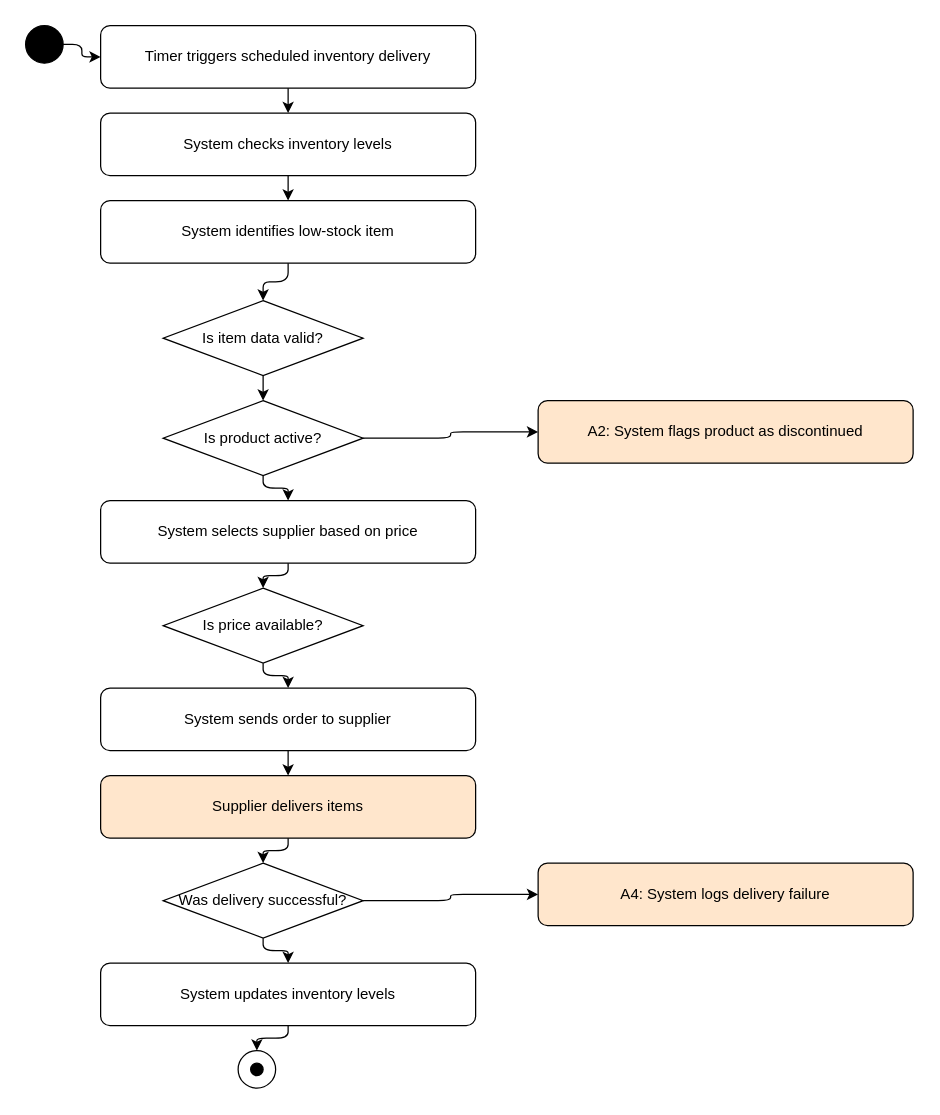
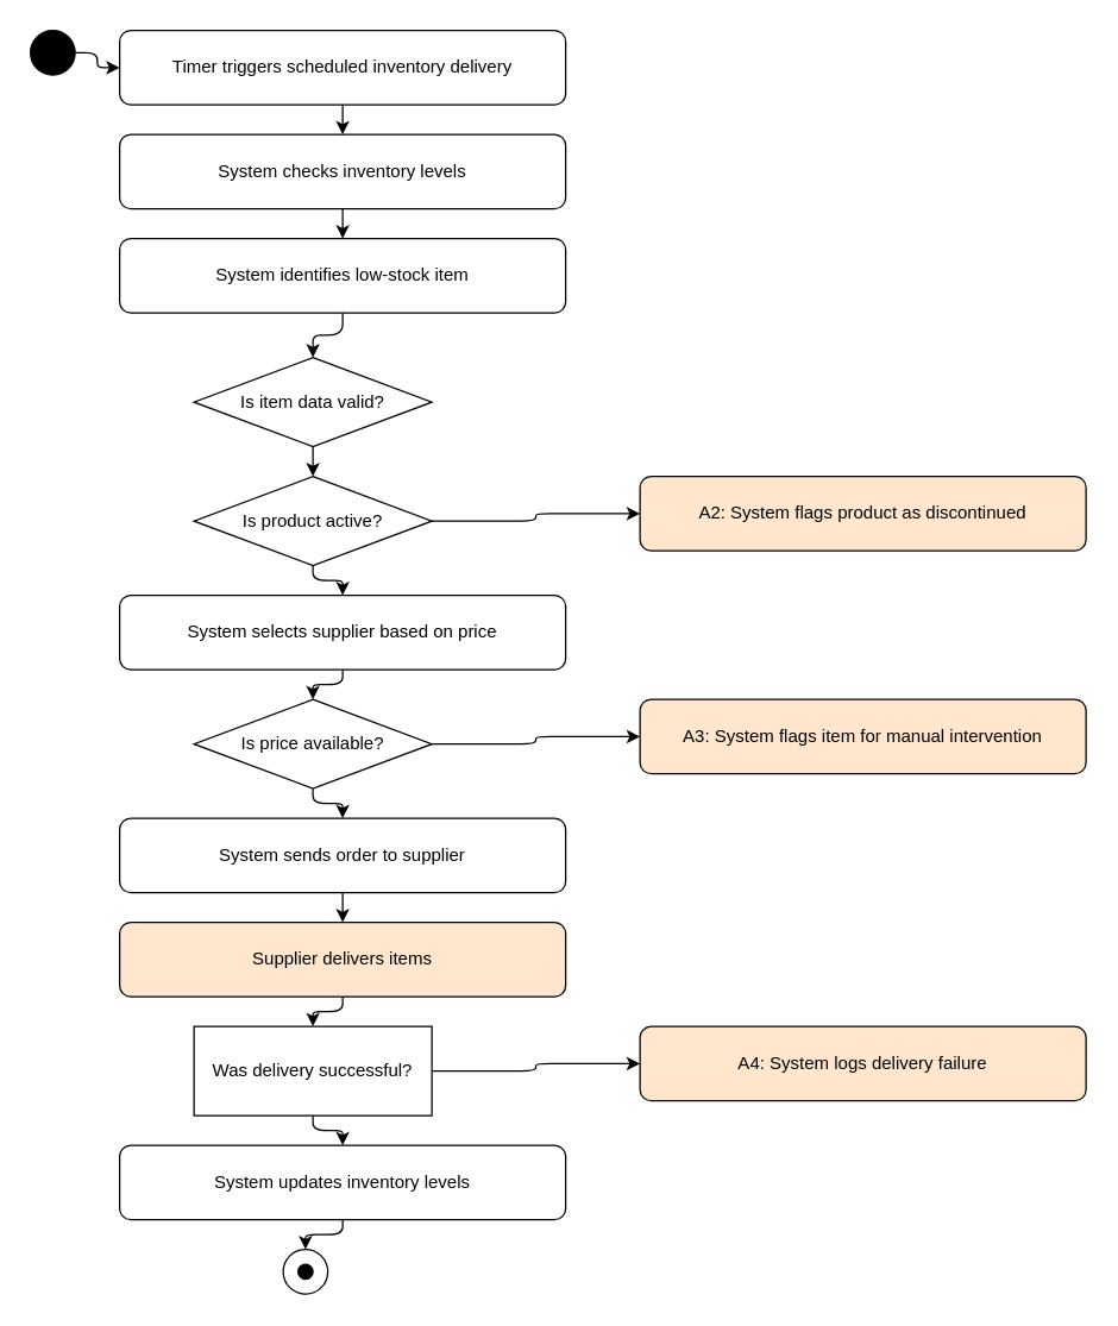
+ <mxCell id="11" value="A3: System flags item for manual intervention" style="rounded=1;whiteSpace=wrap;html=1;fillColor=#ffe6cc;" parent="1" vertex="1"><mxGeometry x="430" y="470" width="300" height="50" as="geometry" /></mxCell>
+ <mxCell id="25" style="edgeStyle=orthogonalEdgeStyle;" parent="1" source="10" target="11" edge="1"><mxGeometry relative="1" as="geometry" /></mxCell>
- <mxCell id="14" value="Was delivery successful?" style="rhombus;whiteSpace=wrap;html=1;" parent="1" vertex="1"><mxGeometry x="130" y="690" width="160" height="60" as="geometry" /></mxCell>
+ <mxCell id="14" value="Was delivery successful?" style="whiteSpace=wrap;html=1;rounded=0;" parent="1" vertex="1"><mxGeometry x="130" y="690" width="160" height="60" as="geometry" /></mxCell>
